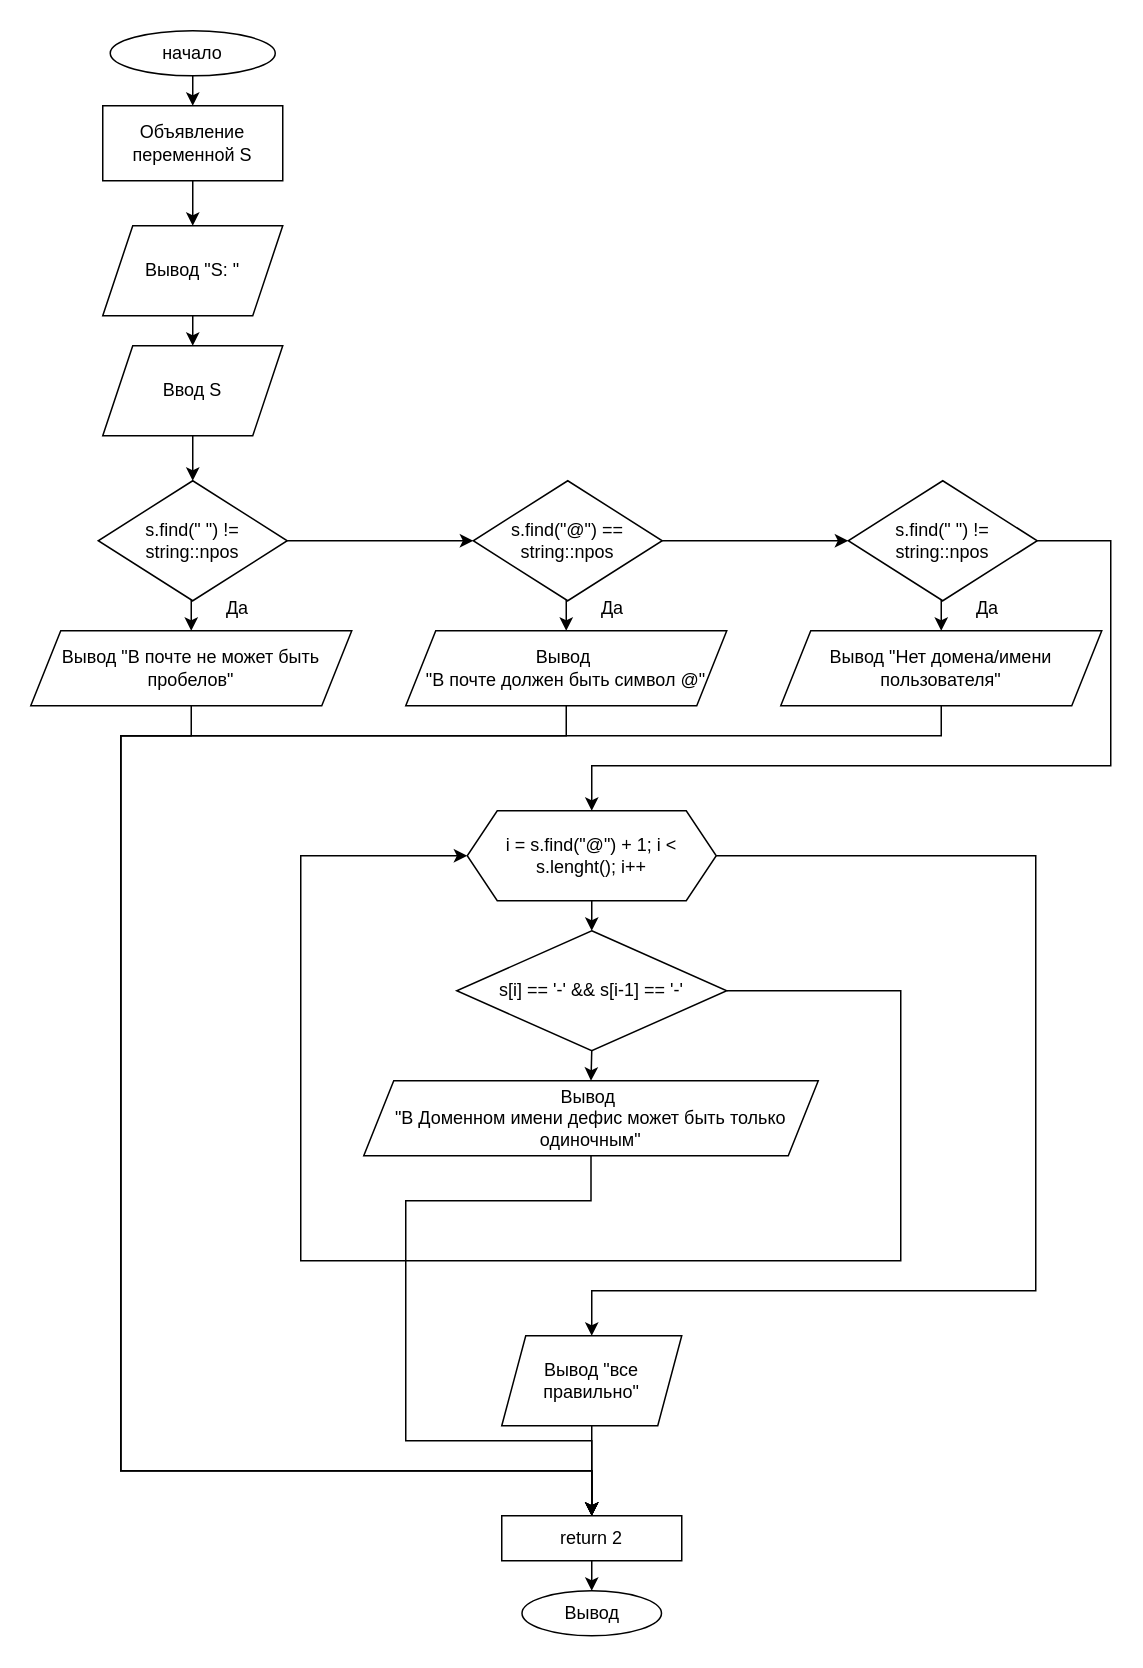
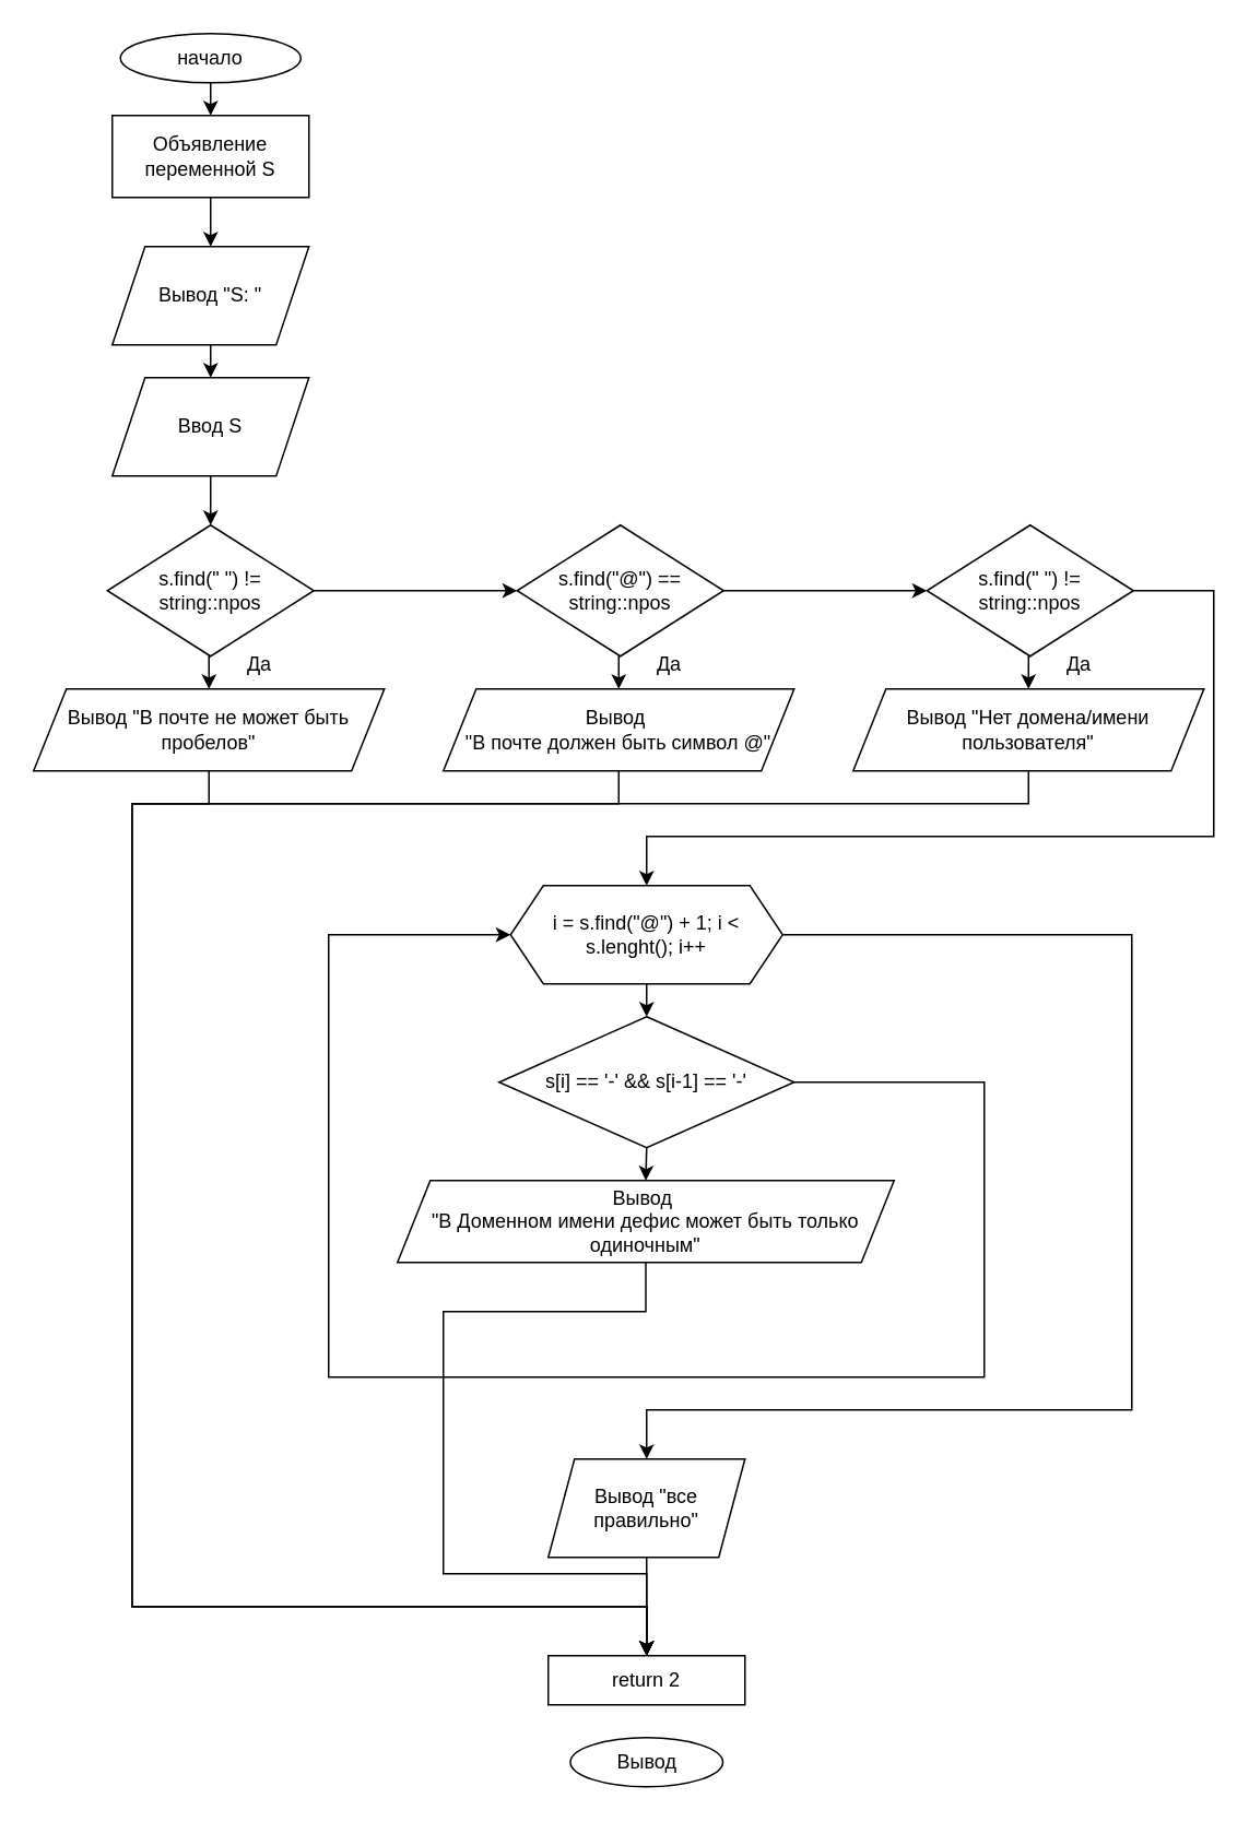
- <mxCell id="15" style="edgeStyle=orthogonalEdgeStyle;rounded=0;orthogonalLoop=1;jettySize=auto;html=1;exitX=0.5;exitY=1;exitDx=0;exitDy=0;entryX=0.5;entryY=0;entryDx=0;entryDy=0;" edge="1" parent="1" source="16" target="17"><mxGeometry relative="1" as="geometry" /></mxCell>
